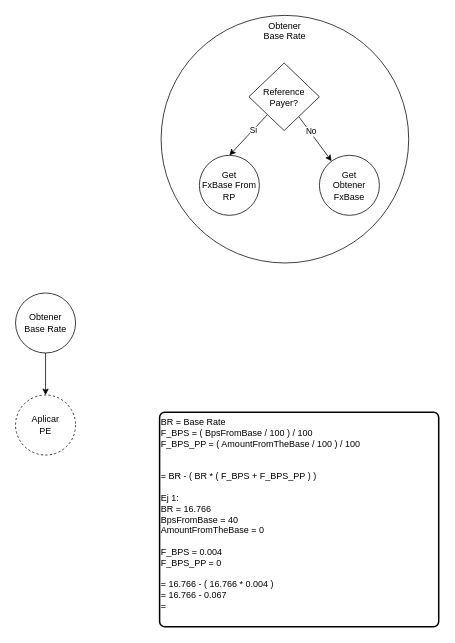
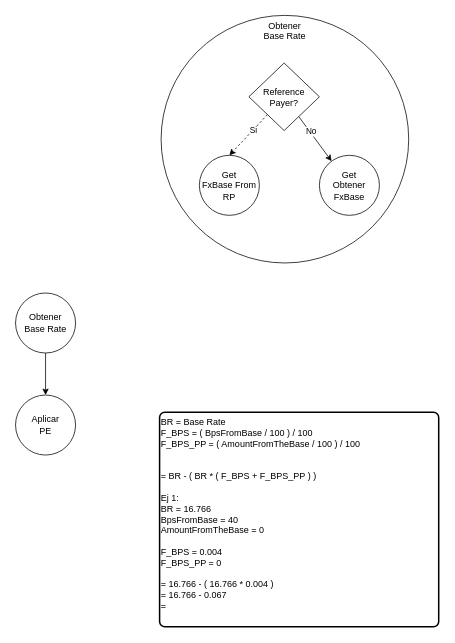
- <mxCell id="9" style="rounded=0;orthogonalLoop=1;jettySize=auto;html=1;entryX=0.5;entryY=0;entryDx=0;entryDy=0;" edge="1" parent="5" source="13" target="7"><mxGeometry relative="1" as="geometry" /></mxCell>
+ <mxCell id="9" style="rounded=0;orthogonalLoop=1;jettySize=auto;html=1;entryX=0.5;entryY=0;entryDx=0;entryDy=0;dashed=1;" edge="1" parent="5" source="13" target="7"><mxGeometry relative="1" as="geometry" /></mxCell>
- <mxCell id="4" value="Aplicar&lt;br&gt;PE" style="ellipse;whiteSpace=wrap;html=1;aspect=fixed;dashed=1;" vertex="1" parent="1"><mxGeometry x="20" y="526" width="80" height="80" as="geometry" /></mxCell>
+ <mxCell id="4" value="Aplicar&lt;br&gt;PE" style="ellipse;whiteSpace=wrap;html=1;aspect=fixed;" vertex="1" parent="1"><mxGeometry x="20" y="526" width="80" height="80" as="geometry" /></mxCell>
